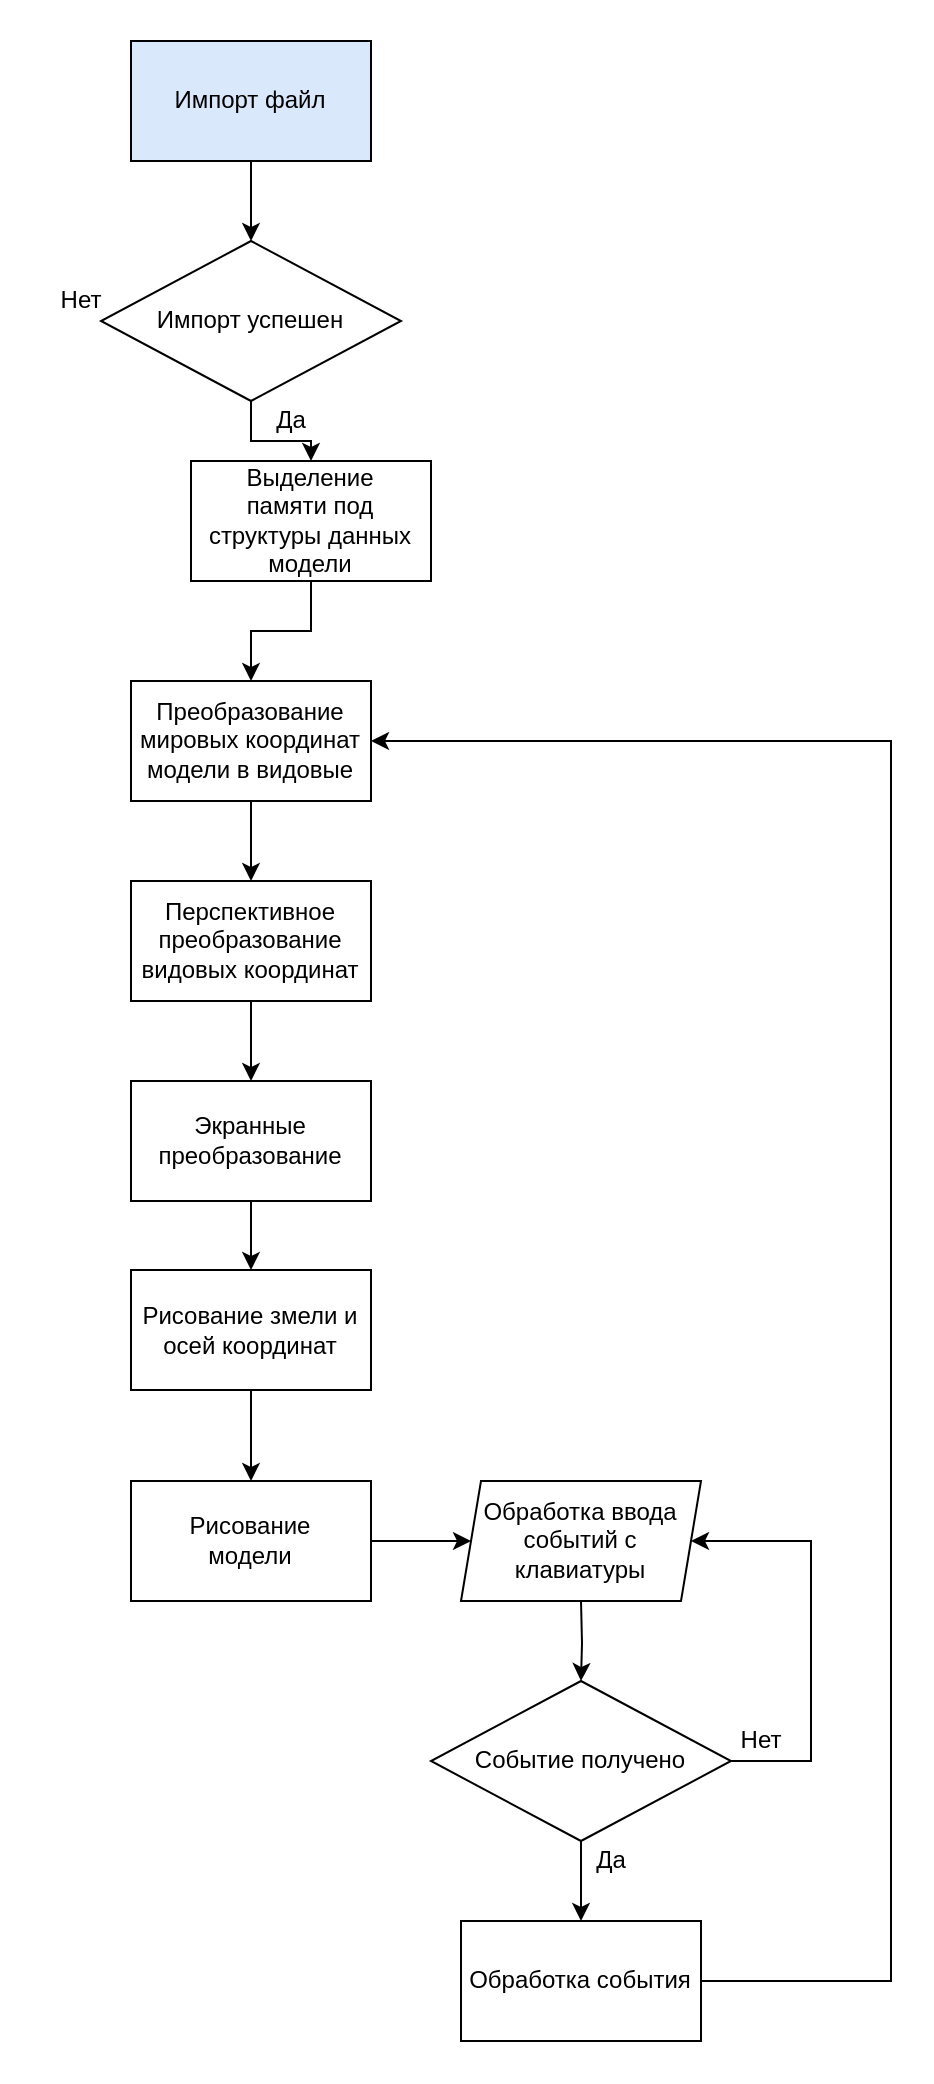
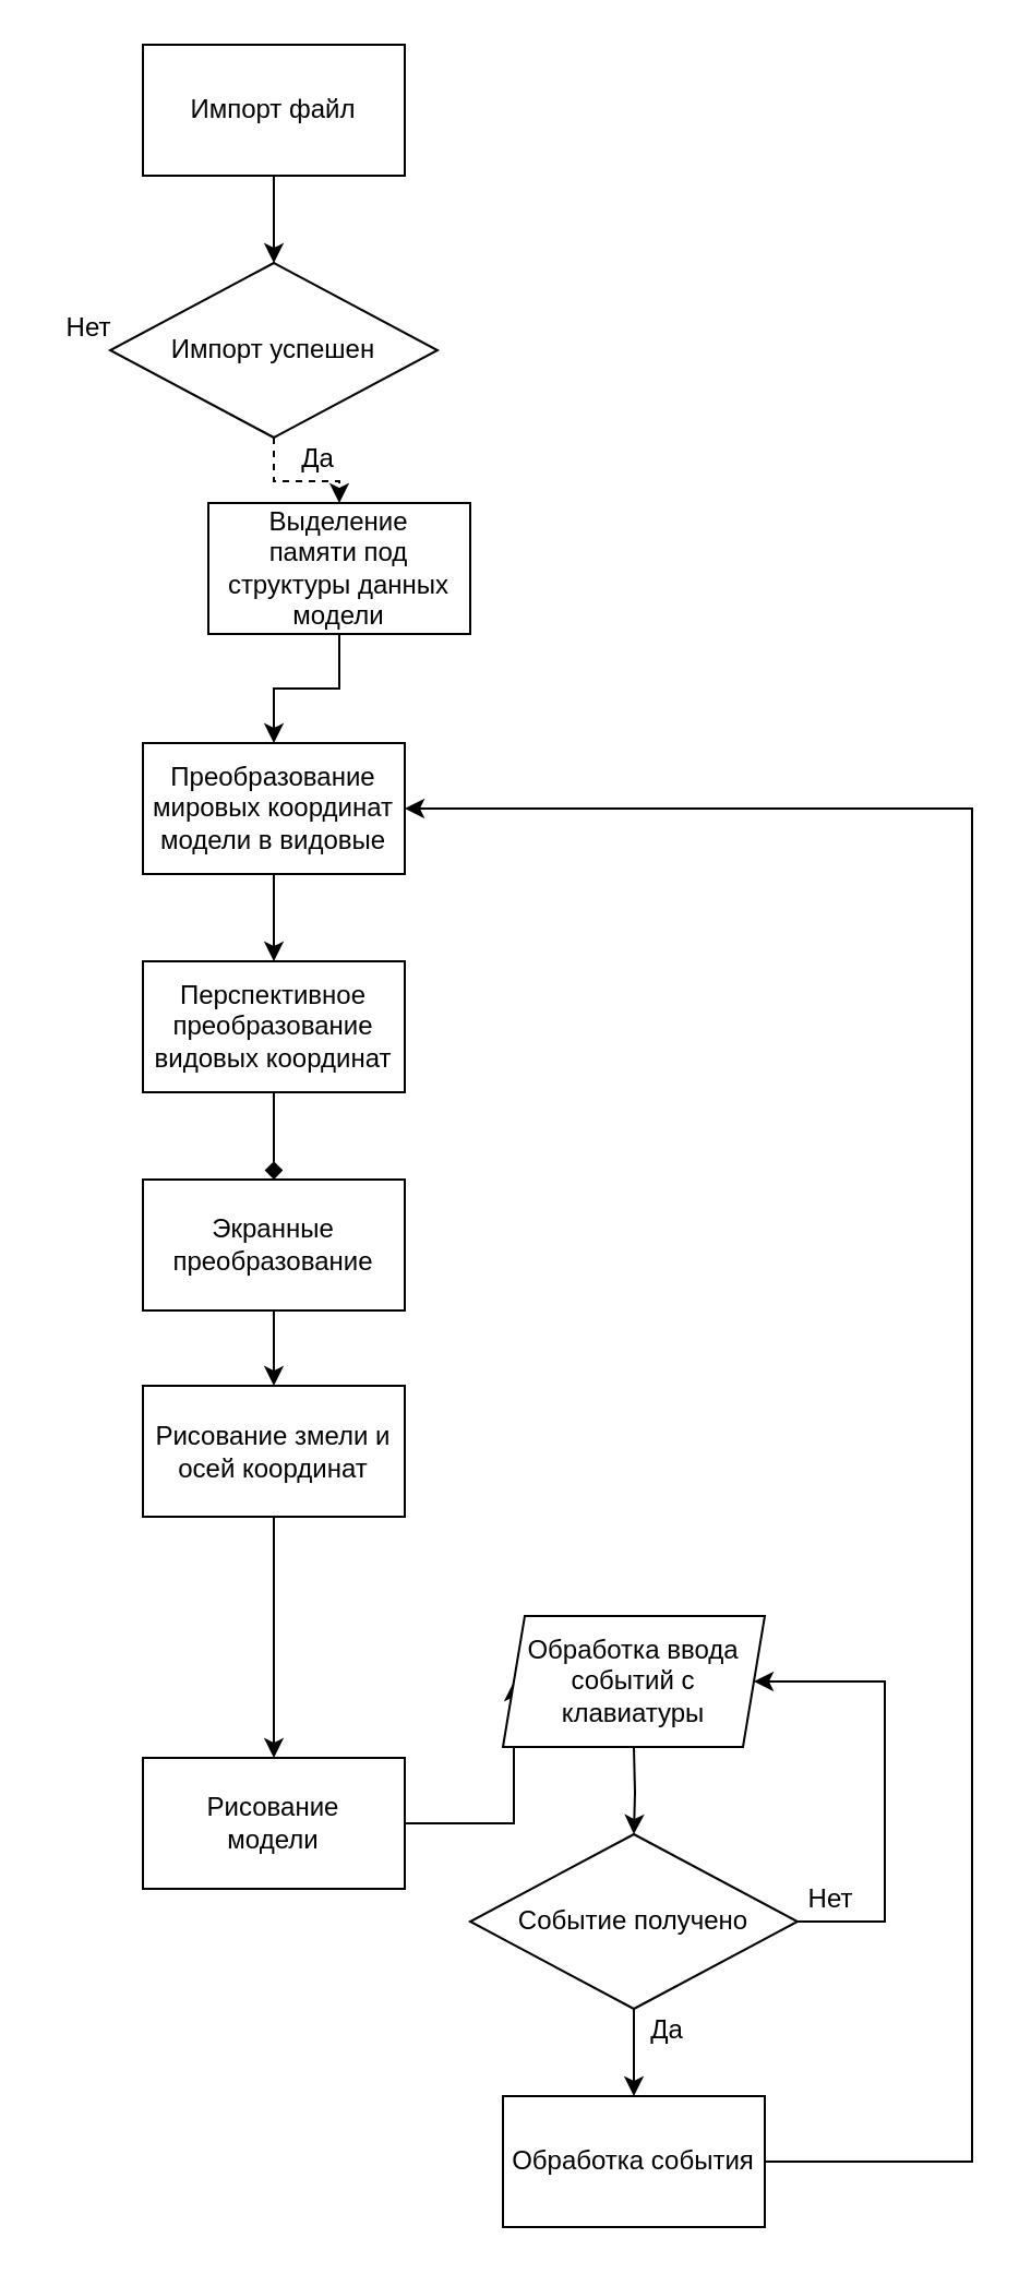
- <mxCell id="3" value="Импорт файл" style="rounded=0;whiteSpace=wrap;html=1;fillColor=#dae8fc;" vertex="1" parent="1"><mxGeometry x="65" y="20" width="120" height="60" as="geometry" /></mxCell>
+ <mxCell id="3" value="Импорт файл" style="rounded=0;whiteSpace=wrap;html=1;" vertex="1" parent="1"><mxGeometry x="65" y="20" width="120" height="60" as="geometry" /></mxCell>
- <mxCell id="17" style="edgeStyle=orthogonalEdgeStyle;rounded=0;orthogonalLoop=1;jettySize=auto;html=1;exitX=0.5;exitY=1;exitDx=0;exitDy=0;entryX=0.5;entryY=0;entryDx=0;entryDy=0;" edge="1" parent="1" source="18" target="5"><mxGeometry relative="1" as="geometry" /></mxCell>
+ <mxCell id="17" style="edgeStyle=orthogonalEdgeStyle;rounded=0;orthogonalLoop=1;jettySize=auto;html=1;exitX=0.5;exitY=1;exitDx=0;exitDy=0;entryX=0.5;entryY=0;entryDx=0;entryDy=0;dashed=1;" edge="1" parent="1" source="18" target="5"><mxGeometry relative="1" as="geometry" /></mxCell>
- <mxCell id="8" value="" style="edgeStyle=orthogonalEdgeStyle;rounded=0;orthogonalLoop=1;jettySize=auto;html=1;" edge="1" parent="1" source="9" target="11"><mxGeometry relative="1" as="geometry" /></mxCell>
+ <mxCell id="8" value="" style="edgeStyle=orthogonalEdgeStyle;rounded=0;orthogonalLoop=1;jettySize=auto;html=1;endArrow=diamond;" edge="1" parent="1" source="9" target="11"><mxGeometry relative="1" as="geometry" /></mxCell>
- <mxCell id="15" value="Рисование&lt;br&gt;модели" style="whiteSpace=wrap;html=1;rounded=0;" vertex="1" parent="1"><mxGeometry x="65" y="740" width="120" height="60" as="geometry" /></mxCell>
+ <mxCell id="15" value="Рисование&lt;br&gt;модели" style="whiteSpace=wrap;html=1;rounded=0;" vertex="1" parent="1"><mxGeometry x="65" y="805" width="120" height="60" as="geometry" /></mxCell>
